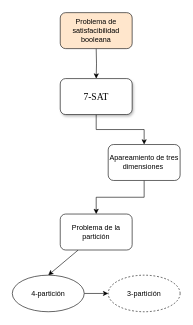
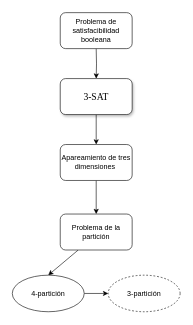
- <mxCell id="5" value="Problema de satisfacibilidad booleana" style="rounded=1;whiteSpace=wrap;html=1;strokeColor=#000000;fillColor=#ffe6cc;" parent="1" vertex="1"><mxGeometry x="100" y="20" width="120" height="60" as="geometry" /></mxCell>
+ <mxCell id="5" value="Problema de satisfacibilidad booleana" style="rounded=1;whiteSpace=wrap;html=1;strokeColor=#000000;fillColor=#ffffff;" parent="1" vertex="1"><mxGeometry x="100" y="20" width="120" height="60" as="geometry" /></mxCell>
- <mxCell id="4" value="&lt;span style=&quot;font-size: 16px&quot;&gt;7-SAT&lt;br&gt;&lt;/span&gt;" style="whiteSpace=wrap;html=1;rounded=1;shadow=1;labelBackgroundColor=none;strokeColor=#000000;strokeWidth=1;fillColor=#ffffff;fontFamily=Verdana;fontSize=12;fontColor=#000000;align=center;" parent="1" vertex="1"><mxGeometry x="100" y="130" width="120" height="60" as="geometry" /></mxCell>
+ <mxCell id="4" value="&lt;span style=&quot;font-size: 16px&quot;&gt;3-SAT&lt;br&gt;&lt;/span&gt;" style="whiteSpace=wrap;html=1;rounded=1;shadow=1;labelBackgroundColor=none;strokeColor=#000000;strokeWidth=1;fillColor=#ffffff;fontFamily=Verdana;fontSize=12;fontColor=#000000;align=center;" parent="1" vertex="1"><mxGeometry x="100" y="130" width="120" height="60" as="geometry" /></mxCell>
- <mxCell id="7" value="Apareamiento de tres dimensiones&amp;nbsp;" style="rounded=1;whiteSpace=wrap;html=1;strokeColor=#000000;fillColor=#ffffff;" parent="1" vertex="1"><mxGeometry x="180" y="240" width="120" height="60" as="geometry" /></mxCell>
+ <mxCell id="7" value="Apareamiento de tres dimensiones&amp;nbsp;" style="rounded=1;whiteSpace=wrap;html=1;strokeColor=#000000;fillColor=#ffffff;" parent="1" vertex="1"><mxGeometry x="100" y="240" width="120" height="60" as="geometry" /></mxCell>
